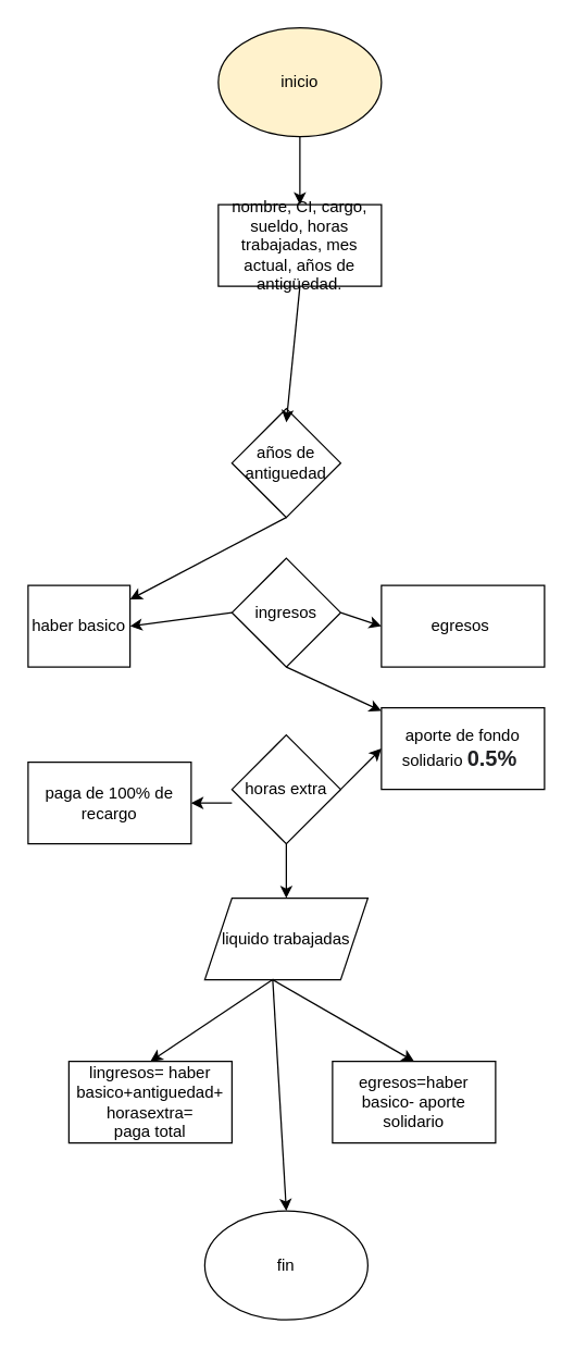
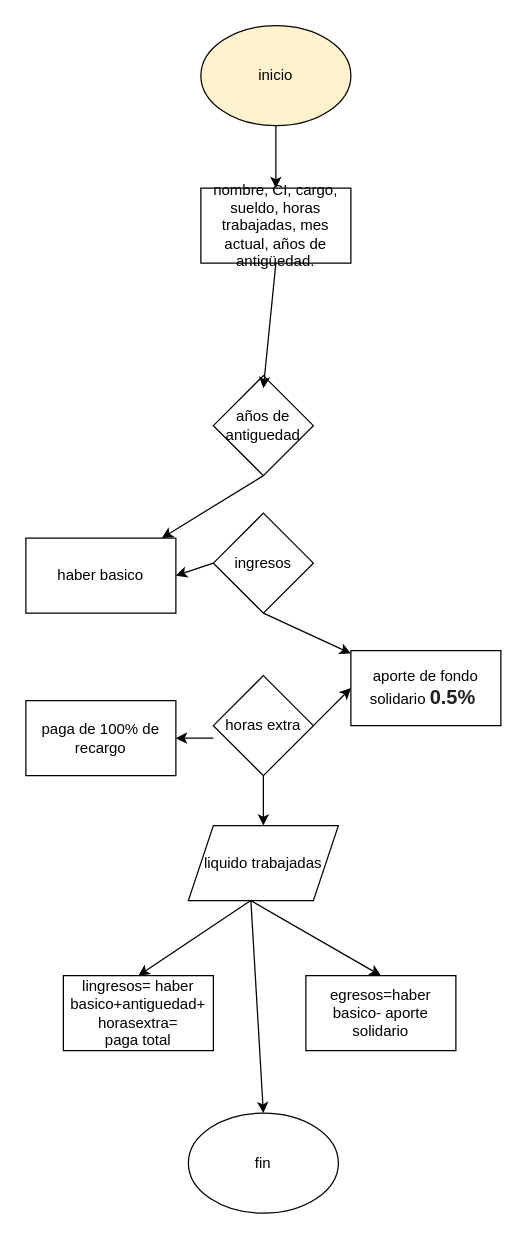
- <mxCell id="18" value="" style="endArrow=classic;html=1;rounded=0;exitX=1;exitY=0.5;exitDx=0;exitDy=0;entryX=0;entryY=0.5;entryDx=0;entryDy=0;" edge="1" parent="1" source="5" target="7"><mxGeometry width="50" height="50" relative="1" as="geometry"><mxPoint x="220" y="580" as="sourcePoint" /><mxPoint x="270" y="530" as="targetPoint" /></mxGeometry></mxCell>
- <mxCell id="6" value="haber basico" style="rounded=0;whiteSpace=wrap;html=1;" vertex="1" parent="1"><mxGeometry x="20" y="430" width="75" height="60" as="geometry" /></mxCell>
+ <mxCell id="6" value="haber basico" style="rounded=0;whiteSpace=wrap;html=1;" vertex="1" parent="1"><mxGeometry x="20" y="430" width="120" height="60" as="geometry" /></mxCell>
- <mxCell id="7" value="egresos&amp;nbsp;" style="rounded=0;whiteSpace=wrap;html=1;" vertex="1" parent="1"><mxGeometry x="280" y="430" width="120" height="60" as="geometry" /></mxCell>
